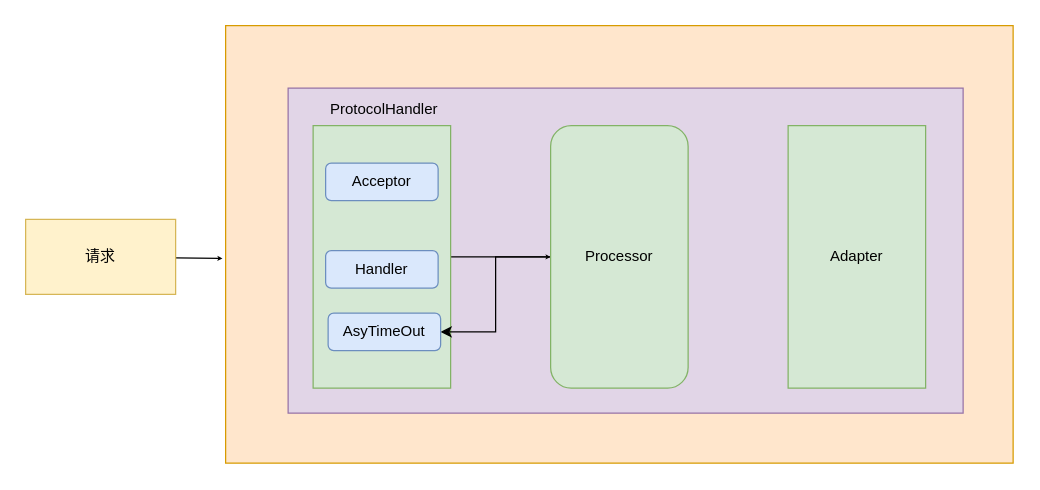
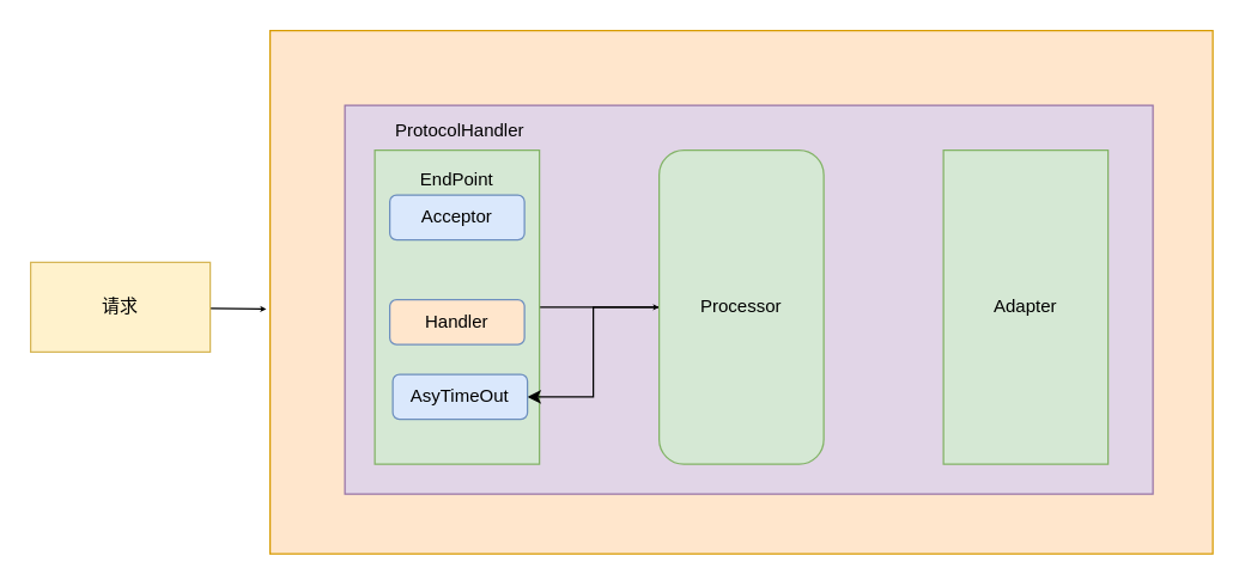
+ <mxCell id="10" value="EndPoint" style="text;html=1;strokeColor=none;fillColor=none;align=center;verticalAlign=middle;whiteSpace=wrap;rounded=0;" vertex="1" parent="1"><mxGeometry x="285" y="110" width="40" height="20" as="geometry" /></mxCell>
- <mxCell id="12" value="Handler" style="rounded=1;whiteSpace=wrap;html=1;fillColor=#dae8fc;strokeColor=#6c8ebf;" vertex="1" parent="1"><mxGeometry x="260" y="200" width="90" height="30" as="geometry" /></mxCell>
+ <mxCell id="12" value="Handler" style="rounded=1;whiteSpace=wrap;html=1;fillColor=#ffe6cc;strokeColor=#6c8ebf;" vertex="1" parent="1"><mxGeometry x="260" y="200" width="90" height="30" as="geometry" /></mxCell>
